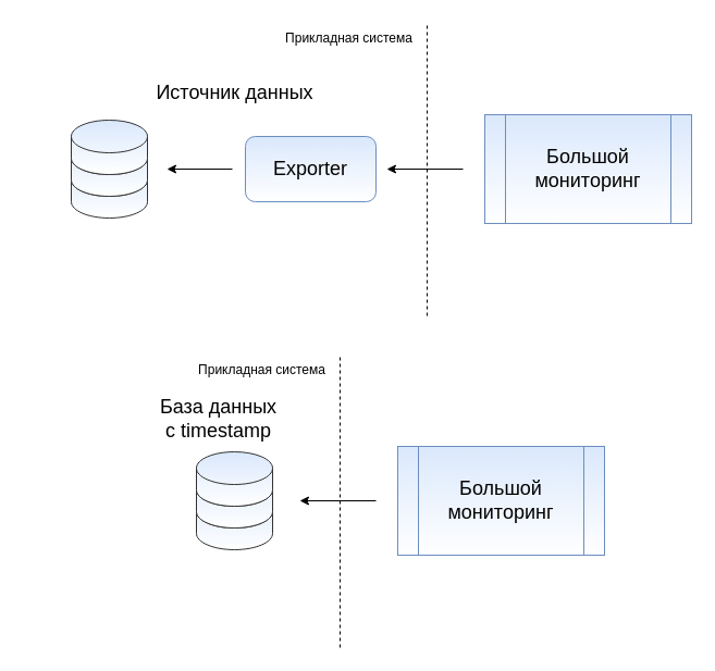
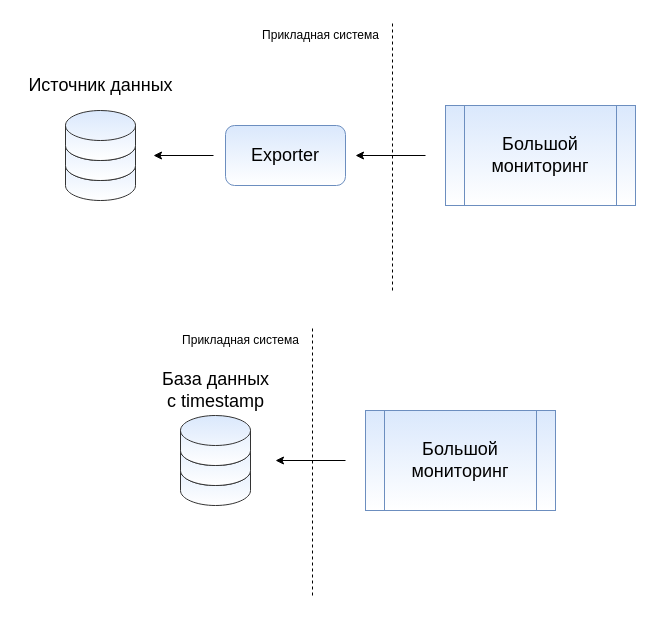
- <mxCell id="9" value="&lt;font style=&quot;font-size: 18px&quot;&gt;Источник данных&lt;br&gt;&lt;/font&gt;" style="text;html=1;align=center;verticalAlign=middle;resizable=0;points=[];autosize=1;" vertex="1" parent="1"><mxGeometry x="135" y="75" width="160" height="20" as="geometry" /></mxCell>
+ <mxCell id="9" value="&lt;font style=&quot;font-size: 18px&quot;&gt;Источник данных&lt;br&gt;&lt;/font&gt;" style="text;html=1;align=center;verticalAlign=middle;resizable=0;points=[];autosize=1;" vertex="1" parent="1"><mxGeometry x="20" y="75" width="160" height="20" as="geometry" /></mxCell>
- <mxCell id="17" value="&lt;div&gt;&lt;font style=&quot;font-size: 18px&quot;&gt;База данных&lt;/font&gt;&lt;/div&gt;&lt;div&gt;&lt;font style=&quot;font-size: 18px&quot;&gt;с timestamp&lt;br&gt;&lt;/font&gt;&lt;/div&gt;" style="text;html=1;align=center;verticalAlign=middle;resizable=0;points=[];autosize=1;" vertex="1" parent="1"><mxGeometry x="140" y="365" width="120" height="40" as="geometry" /></mxCell>
+ <mxCell id="17" value="&lt;div&gt;&lt;font style=&quot;font-size: 18px&quot;&gt;База данных&lt;/font&gt;&lt;/div&gt;&lt;div&gt;&lt;font style=&quot;font-size: 18px&quot;&gt;с timestamp&lt;br&gt;&lt;/font&gt;&lt;/div&gt;" style="text;html=1;align=center;verticalAlign=middle;resizable=0;points=[];autosize=1;" vertex="1" parent="1"><mxGeometry x="155" y="370" width="120" height="40" as="geometry" /></mxCell>
